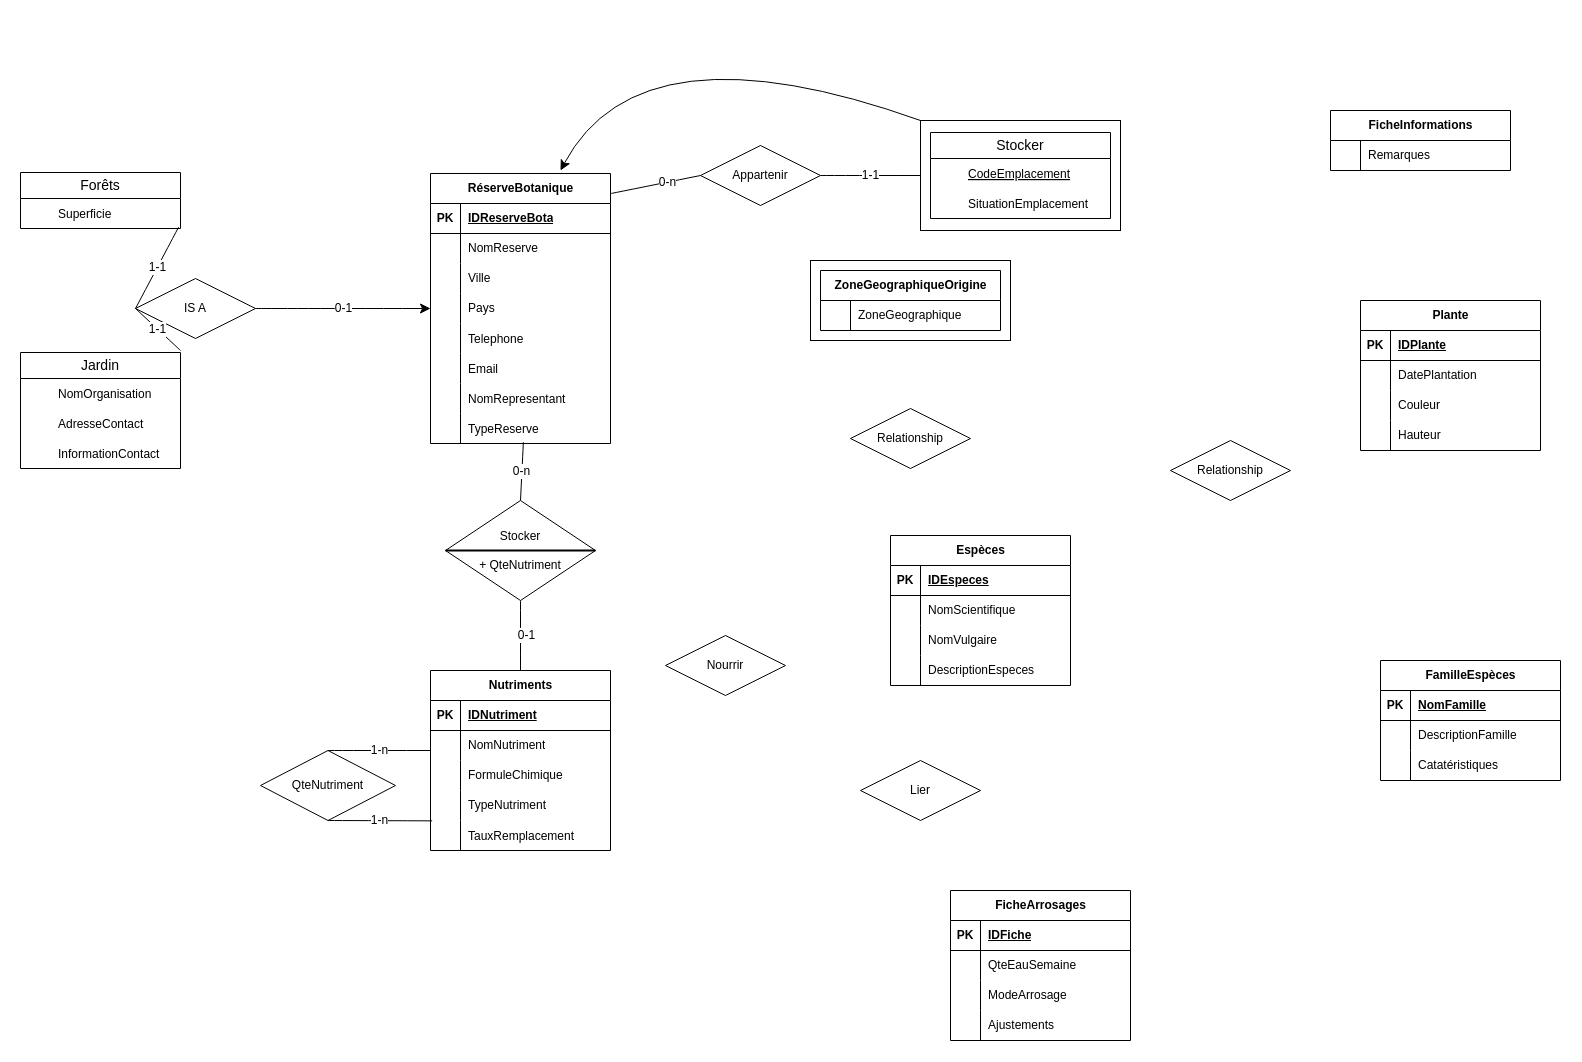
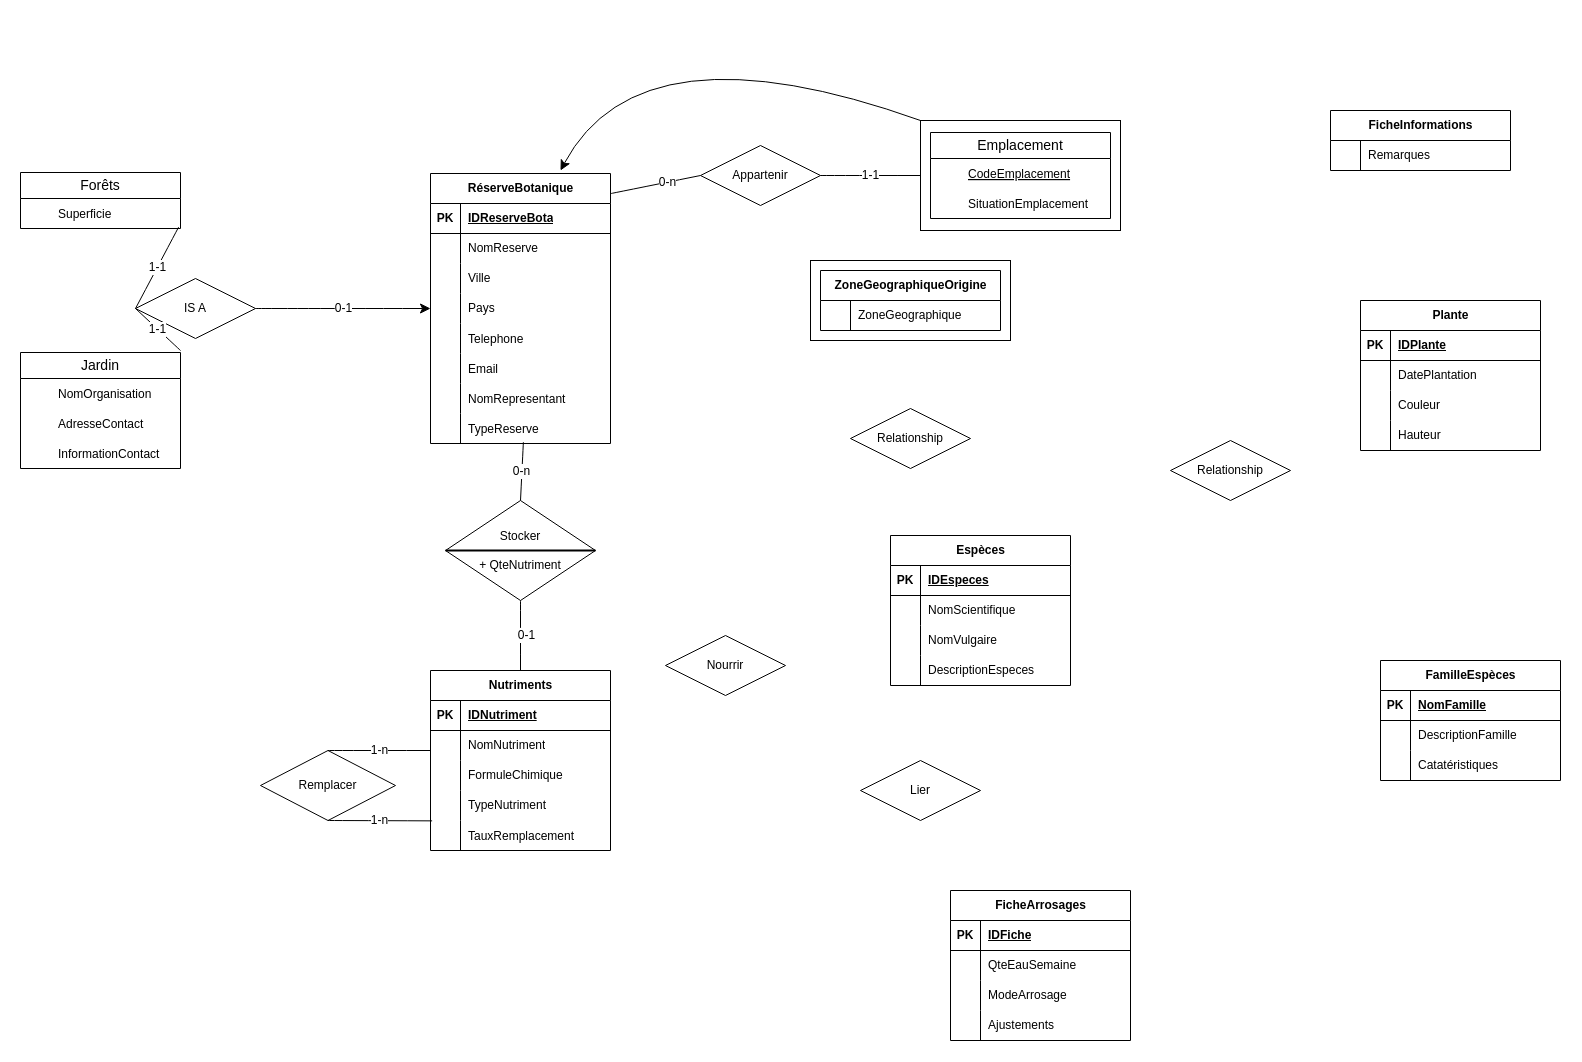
- <mxCell id="34" value="Stocker" style="swimlane;fontStyle=0;childLayout=stackLayout;horizontal=1;startSize=26;horizontalStack=0;resizeParent=1;resizeParentMax=0;resizeLast=0;collapsible=1;marginBottom=0;align=center;fontSize=14;margin=3;double=1;whiteSpace=wrap;" vertex="1" parent="1"><mxGeometry x="930" y="132" width="180" height="86" as="geometry" /></mxCell>
+ <mxCell id="34" value="Emplacement" style="swimlane;fontStyle=0;childLayout=stackLayout;horizontal=1;startSize=26;horizontalStack=0;resizeParent=1;resizeParentMax=0;resizeLast=0;collapsible=1;marginBottom=0;align=center;fontSize=14;margin=3;double=1;whiteSpace=wrap;" vertex="1" parent="1"><mxGeometry x="930" y="132" width="180" height="86" as="geometry" /></mxCell>
- <mxCell id="72" value="QteNutriment" style="shape=rhombus;perimeter=rhombusPerimeter;whiteSpace=wrap;html=1;align=center;" vertex="1" parent="1"><mxGeometry x="260" y="750" width="135" height="70" as="geometry" /></mxCell>
+ <mxCell id="72" value="Remplacer" style="shape=rhombus;perimeter=rhombusPerimeter;whiteSpace=wrap;html=1;align=center;" vertex="1" parent="1"><mxGeometry x="260" y="750" width="135" height="70" as="geometry" /></mxCell>
